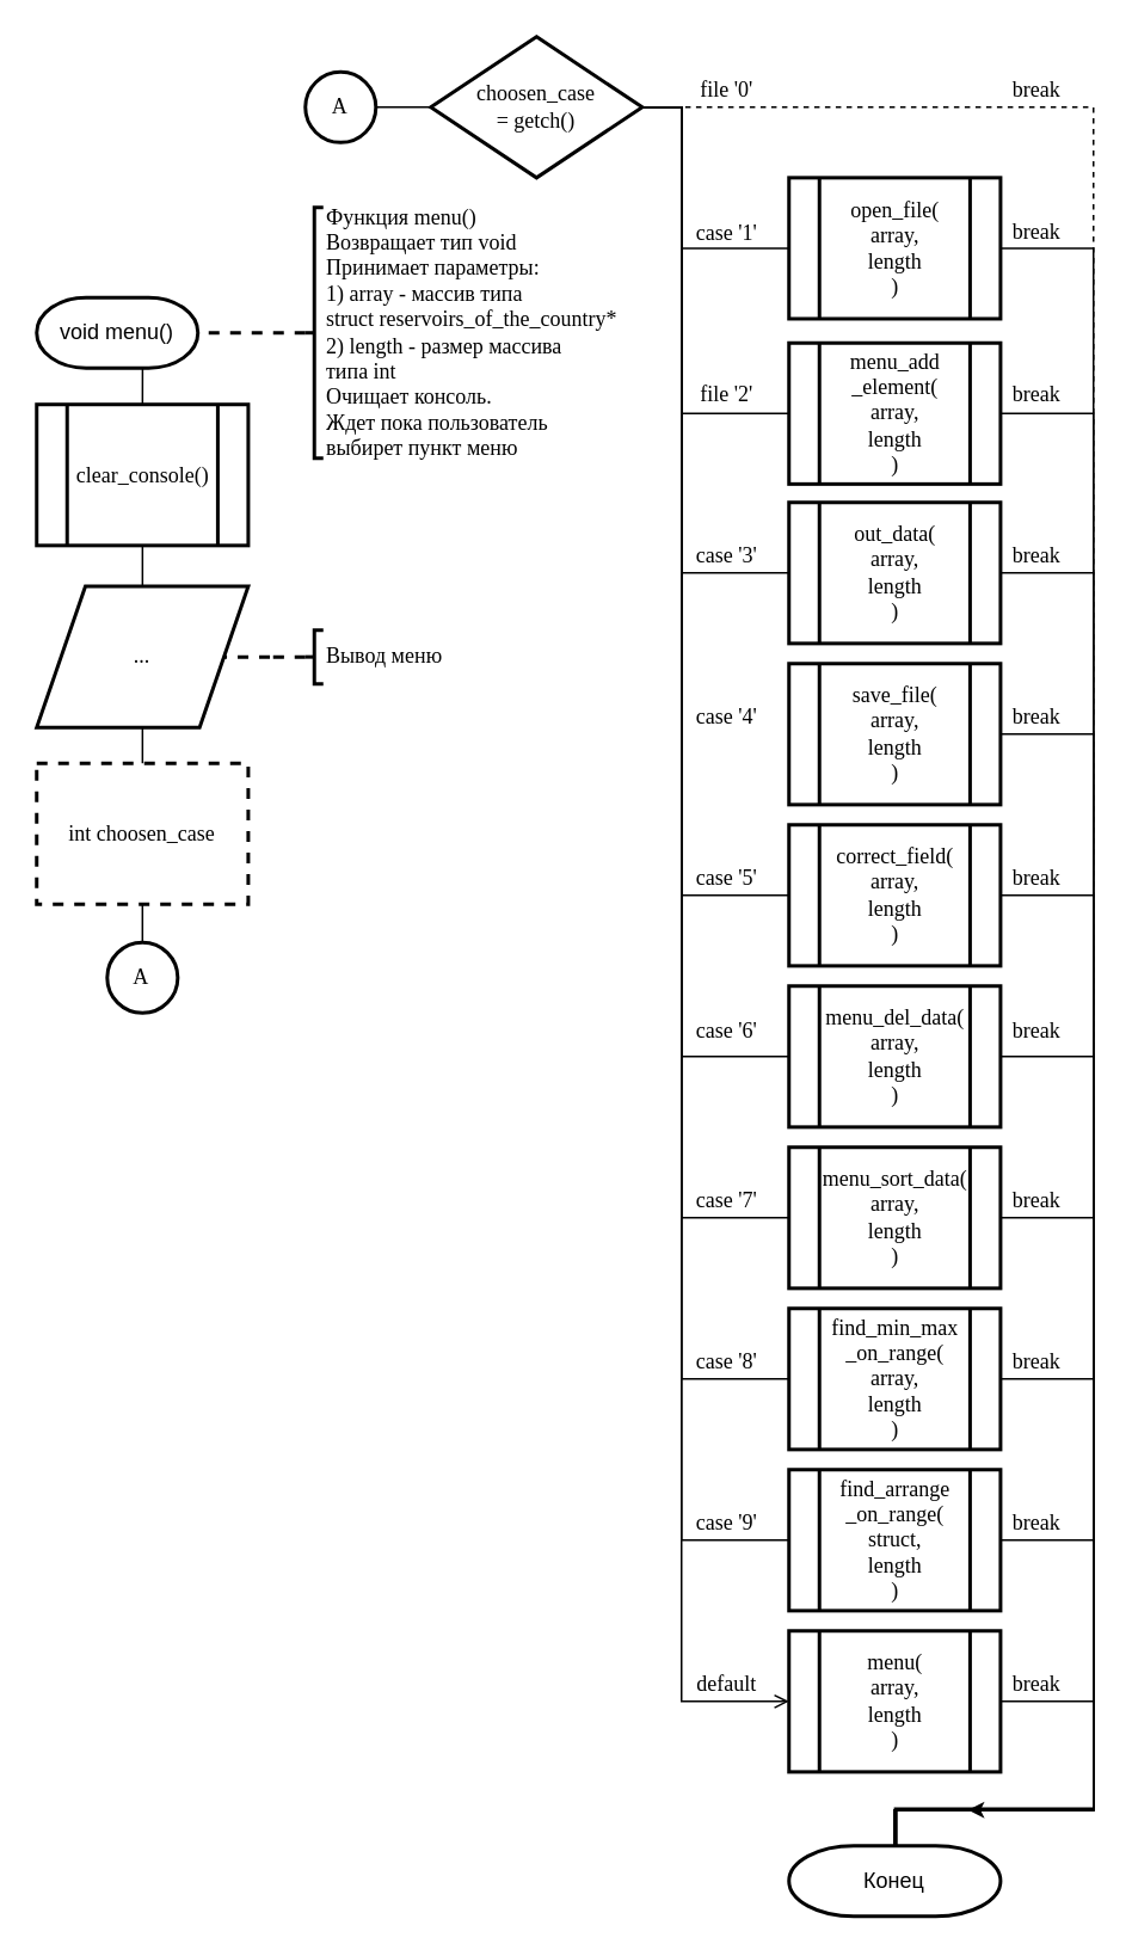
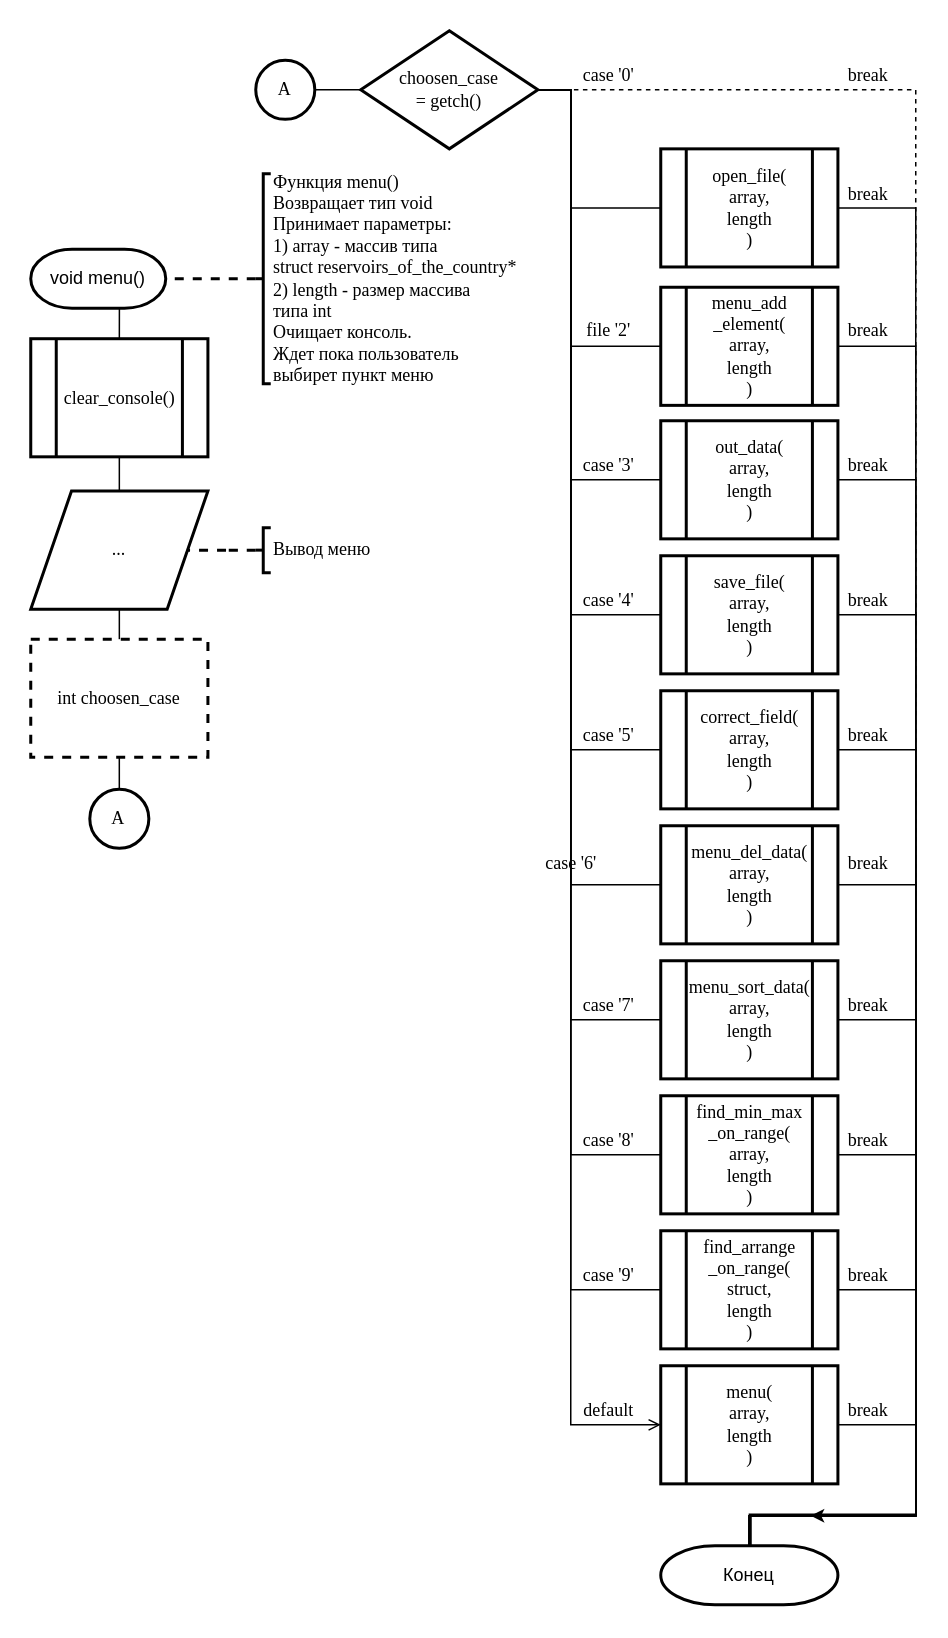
- <mxCell id="62" value="file '0'" style="text;html=1;align=center;verticalAlign=middle;resizable=0;points=[];autosize=1;fontFamily=Times New Roman;" vertex="1" parent="1"><mxGeometry x="380" y="39.69" width="50" height="20" as="geometry" /></mxCell>
+ <mxCell id="62" value="case '0'" style="text;html=1;align=center;verticalAlign=middle;resizable=0;points=[];autosize=1;fontFamily=Times New Roman;" vertex="1" parent="1"><mxGeometry x="380" y="39.69" width="50" height="20" as="geometry" /></mxCell>
- <mxCell id="41" value="case '1'" style="text;html=1;align=center;verticalAlign=middle;resizable=0;points=[];autosize=1;fontFamily=Times New Roman;" vertex="1" parent="1"><mxGeometry x="380" y="120" width="50" height="20" as="geometry" /></mxCell>
+ <mxCell id="11" style="edgeStyle=orthogonalEdgeStyle;rounded=0;orthogonalLoop=1;jettySize=auto;html=1;exitX=1;exitY=0.5;exitDx=0;exitDy=0;exitPerimeter=0;entryX=0;entryY=0.5;entryDx=0;entryDy=0;fontFamily=Times New Roman;endArrow=none;endFill=0;" edge="1" parent="1" source="19" target="27"><mxGeometry relative="1" as="geometry"><Array as="points"><mxPoint x="380" y="59" /><mxPoint x="380" y="409" /></Array></mxGeometry></mxCell>
- <mxCell id="46" value="case '6'" style="text;html=1;align=center;verticalAlign=middle;resizable=0;points=[];autosize=1;fontFamily=Times New Roman;" vertex="1" parent="1"><mxGeometry x="380" y="565" width="50" height="20" as="geometry" /></mxCell>
+ <mxCell id="46" value="case '6'" style="text;html=1;align=center;verticalAlign=middle;resizable=0;points=[];autosize=1;fontFamily=Times New Roman;" vertex="1" parent="1"><mxGeometry x="355" y="565" width="50" height="20" as="geometry" /></mxCell>
